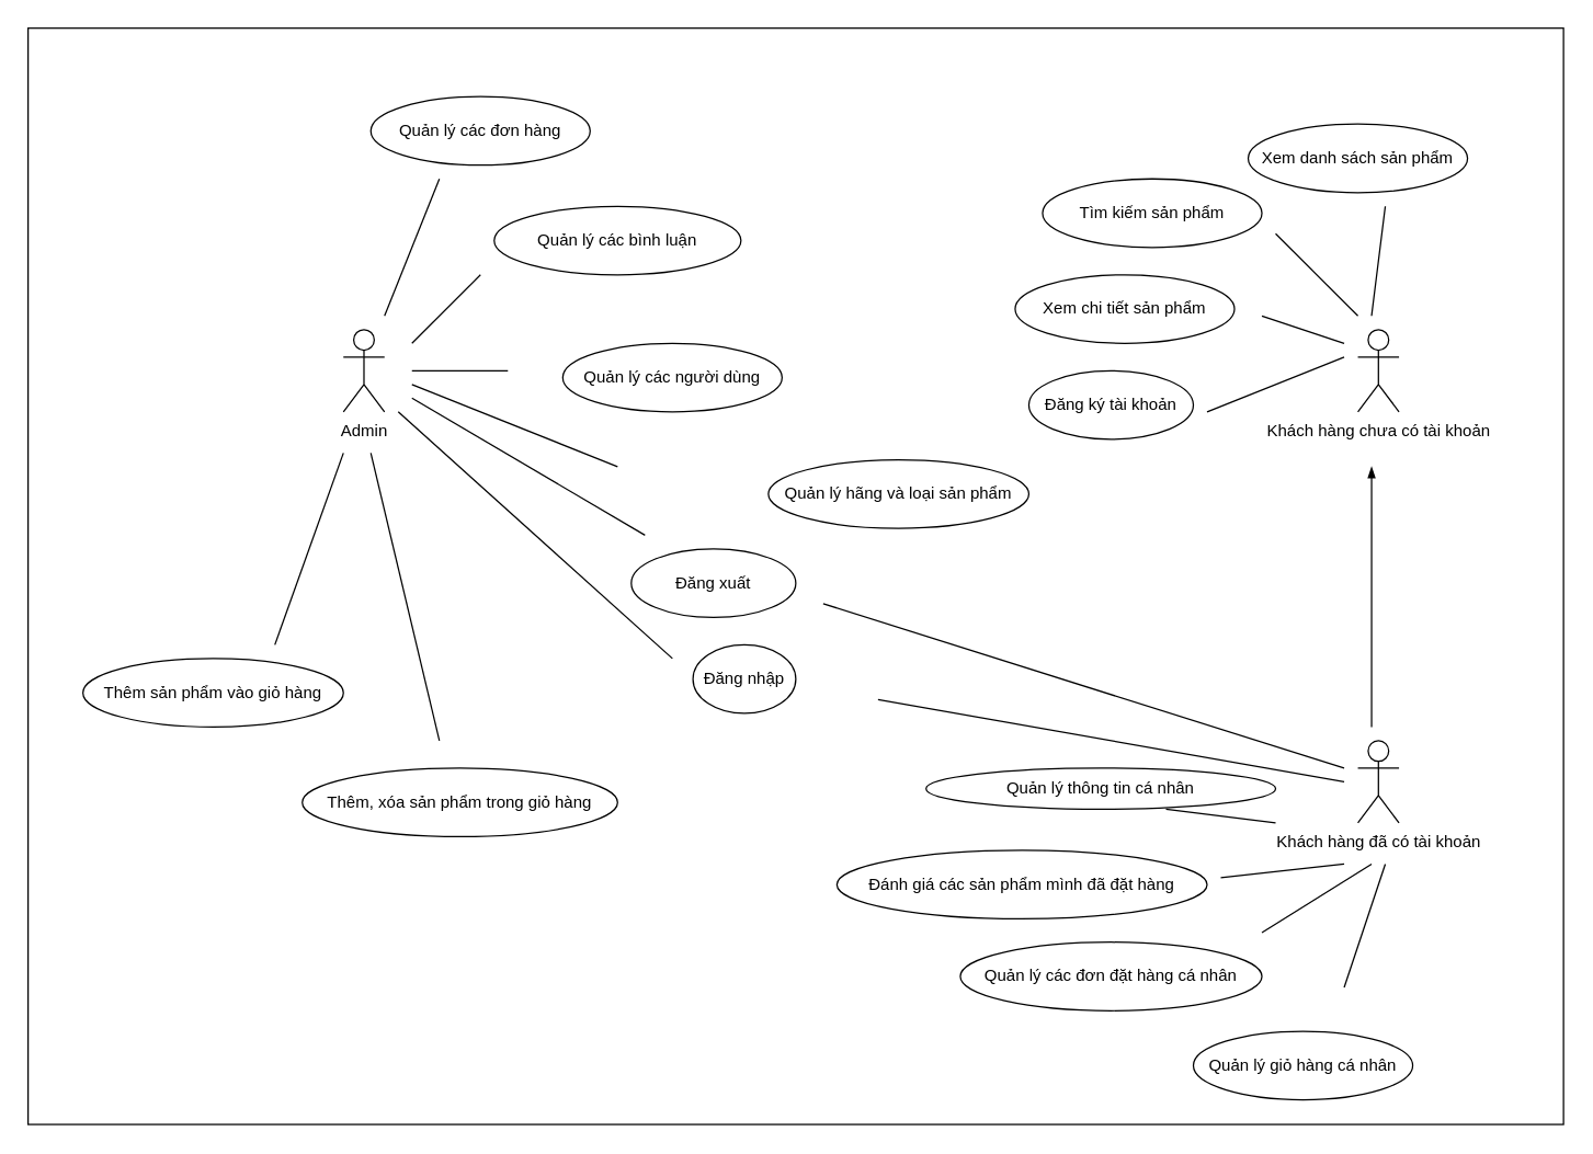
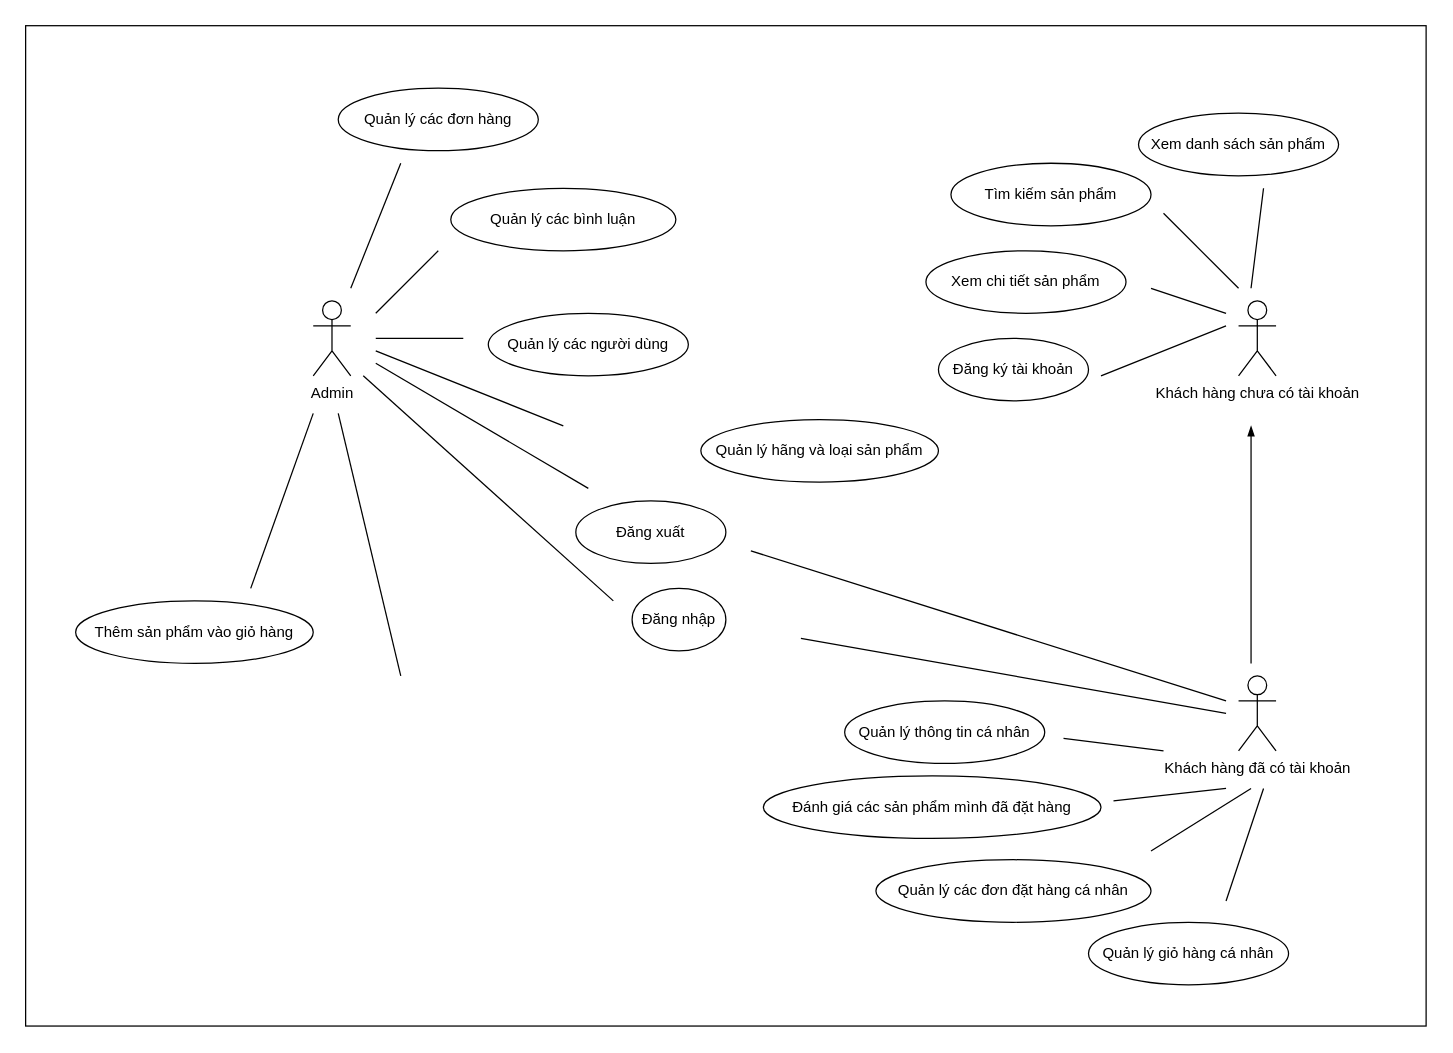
- <mxCell id="16" value="Quản lý các người dùng" style="ellipse;whiteSpace=wrap;html=1;" vertex="1" parent="1"><mxGeometry x="410" y="250" width="160" height="50" as="geometry" /></mxCell>
+ <mxCell id="16" value="Quản lý các người dùng" style="ellipse;whiteSpace=wrap;html=1;" vertex="1" parent="1"><mxGeometry x="390" y="250" width="160" height="50" as="geometry" /></mxCell>
- <mxCell id="22" value="Quản lý thông tin cá nhân" style="ellipse;whiteSpace=wrap;html=1;" vertex="1" parent="1"><mxGeometry x="675" y="560" width="255" height="30" as="geometry" /></mxCell>
+ <mxCell id="22" value="Quản lý thông tin cá nhân" style="ellipse;whiteSpace=wrap;html=1;" vertex="1" parent="1"><mxGeometry x="675" y="560" width="160" height="50" as="geometry" /></mxCell>
- <mxCell id="18" value="Thêm, xóa sản phẩm trong giỏ hàng" style="ellipse;whiteSpace=wrap;html=1;" vertex="1" parent="1"><mxGeometry x="220" y="560" width="230" height="50" as="geometry" /></mxCell>
- <mxCell id="23" value="Quản lý giỏ hàng cá nhân" style="ellipse;whiteSpace=wrap;html=1;" vertex="1" parent="1"><mxGeometry x="870" y="752" width="160" height="50" as="geometry" /></mxCell>
+ <mxCell id="23" value="Quản lý giỏ hàng cá nhân" style="ellipse;whiteSpace=wrap;html=1;" vertex="1" parent="1"><mxGeometry x="870" y="737" width="160" height="50" as="geometry" /></mxCell>
